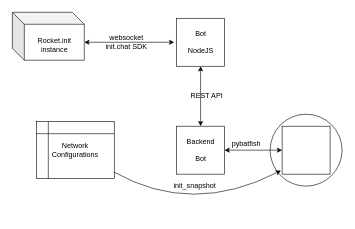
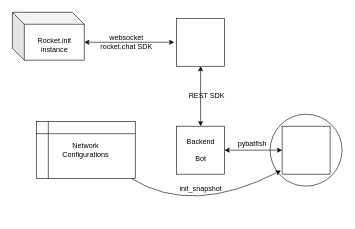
- <mxCell id="10" value="&lt;div&gt;websocket&lt;/div&gt;&lt;div&gt;init.chat SDK&lt;br&gt;&lt;/div&gt;" style="text;html=1;resizable=0;autosize=1;align=center;verticalAlign=middle;points=[];fillColor=none;strokeColor=none;rounded=0;" vertex="1" parent="1"><mxGeometry x="160" y="55" width="100" height="30" as="geometry" /></mxCell>
+ <mxCell id="10" value="&lt;div&gt;websocket&lt;/div&gt;&lt;div&gt;rocket.chat SDK&lt;br&gt;&lt;/div&gt;" style="text;html=1;resizable=0;autosize=1;align=center;verticalAlign=middle;points=[];fillColor=none;strokeColor=none;rounded=0;" vertex="1" parent="1"><mxGeometry x="160" y="55" width="100" height="30" as="geometry" /></mxCell>
- <mxCell id="18" value="&lt;div&gt;Bot&lt;/div&gt;&lt;div&gt;&lt;br&gt;&lt;/div&gt;&lt;div&gt;NodeJS&lt;br&gt;&lt;/div&gt;" style="text;html=1;resizable=0;autosize=1;align=center;verticalAlign=middle;points=[];fillColor=none;strokeColor=none;rounded=0;" vertex="1" parent="1"><mxGeometry x="304" y="45" width="60" height="50" as="geometry" /></mxCell>
- <mxCell id="11" value="&lt;div&gt;REST API&lt;br&gt;&lt;/div&gt;" style="text;html=1;resizable=0;autosize=1;align=center;verticalAlign=middle;points=[];fillColor=none;strokeColor=none;rounded=0;" vertex="1" parent="1"><mxGeometry x="309" y="150" width="70" height="20" as="geometry" /></mxCell>
+ <mxCell id="11" value="&lt;div&gt;REST SDK&lt;br&gt;&lt;/div&gt;" style="text;html=1;resizable=0;autosize=1;align=center;verticalAlign=middle;points=[];fillColor=none;strokeColor=none;rounded=0;" vertex="1" parent="1"><mxGeometry x="309" y="150" width="70" height="20" as="geometry" /></mxCell>
- <mxCell id="14" value="pybatfish" style="text;html=1;resizable=0;autosize=1;align=center;verticalAlign=middle;points=[];fillColor=none;strokeColor=none;rounded=0;" vertex="1" parent="1"><mxGeometry x="380" y="230" width="60" height="20" as="geometry" /></mxCell>
+ <mxCell id="14" value="pybatfish" style="text;html=1;resizable=0;autosize=1;align=center;verticalAlign=middle;points=[];fillColor=none;strokeColor=none;rounded=0;" vertex="1" parent="1"><mxGeometry x="390" y="230" width="60" height="20" as="geometry" /></mxCell>
- <mxCell id="8" value="&lt;div&gt;Network&lt;/div&gt;&lt;div&gt;Configurations&lt;br&gt;&lt;/div&gt;" style="shape=internalStorage;whiteSpace=wrap;html=1;backgroundOutline=1;" vertex="1" parent="1"><mxGeometry x="60" y="202.5" width="130" height="95" as="geometry" /></mxCell>
+ <mxCell id="8" value="&lt;div&gt;Network&lt;/div&gt;&lt;div&gt;Configurations&lt;br&gt;&lt;/div&gt;" style="shape=internalStorage;whiteSpace=wrap;html=1;backgroundOutline=1;" vertex="1" parent="1"><mxGeometry x="60" y="202.5" width="165" height="95" as="geometry" /></mxCell>
- <mxCell id="16" value="init_snapshot" style="text;html=1;resizable=0;autosize=1;align=center;verticalAlign=middle;points=[];fillColor=none;strokeColor=none;rounded=0;" vertex="1" parent="1"><mxGeometry x="279" y="300" width="90" height="20" as="geometry" /></mxCell>
+ <mxCell id="16" value="init_snapshot" style="text;html=1;resizable=0;autosize=1;align=center;verticalAlign=middle;points=[];fillColor=none;strokeColor=none;rounded=0;" vertex="1" parent="1"><mxGeometry x="289" y="305" width="90" height="20" as="geometry" /></mxCell>
